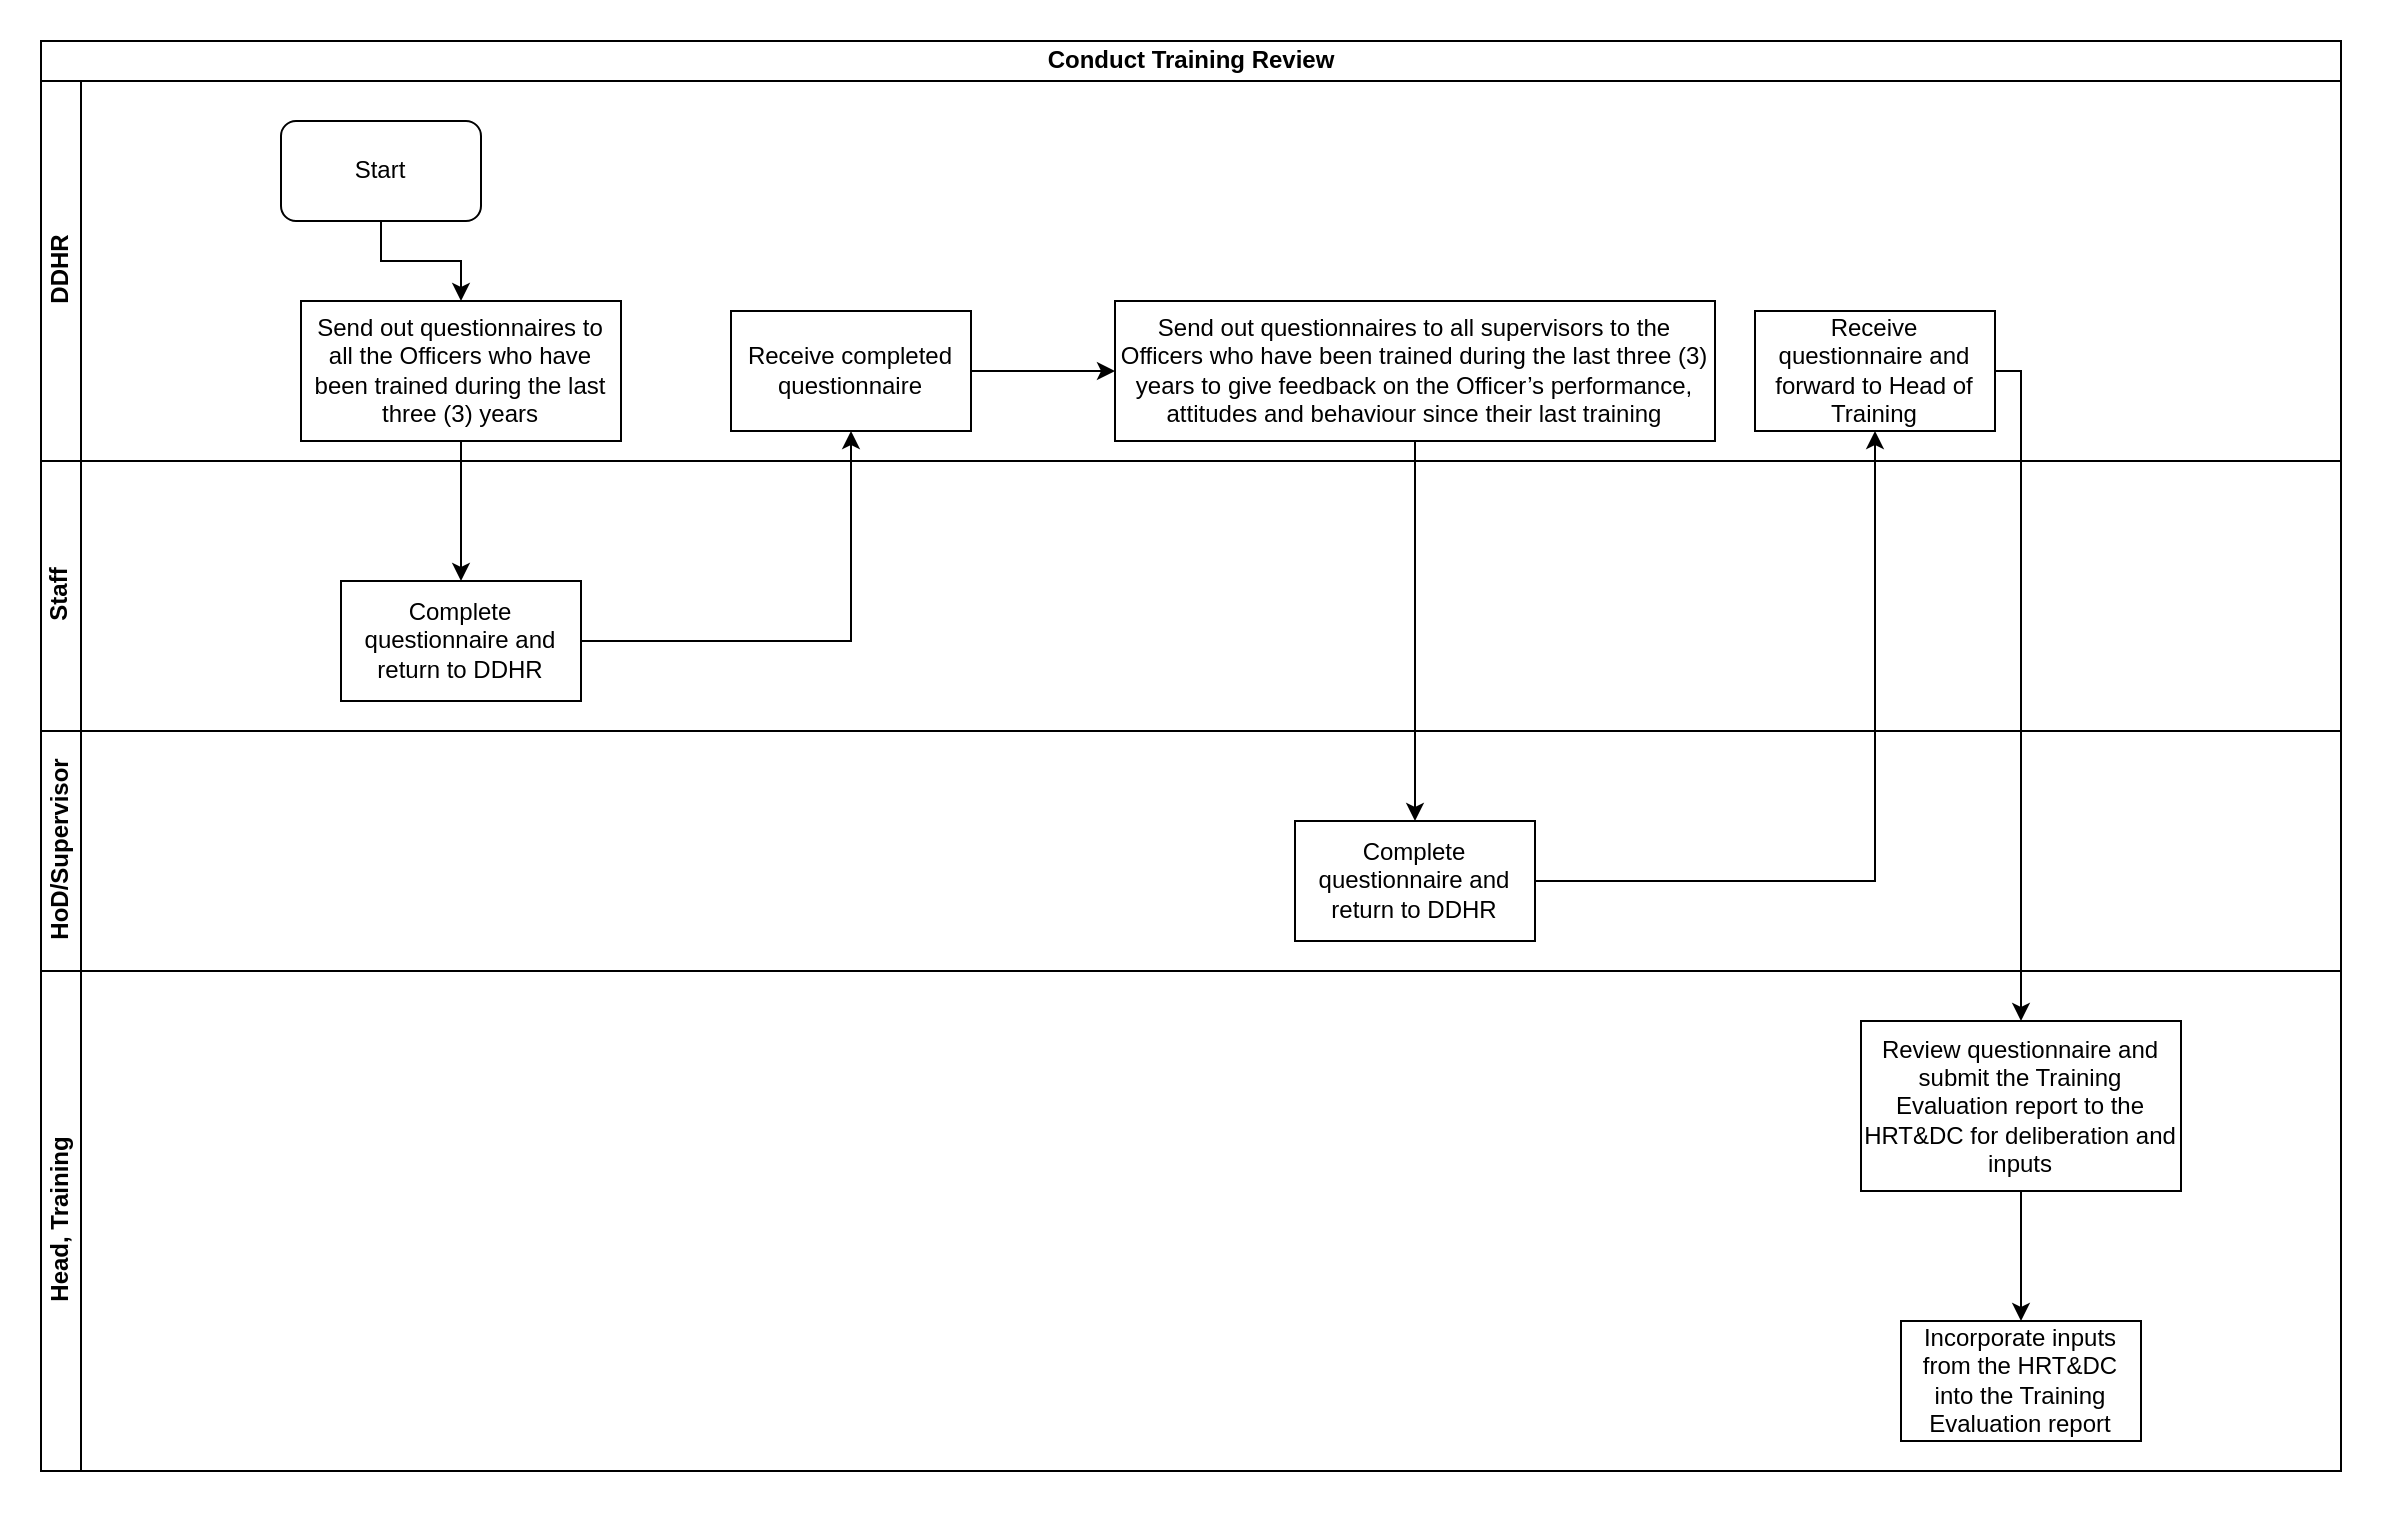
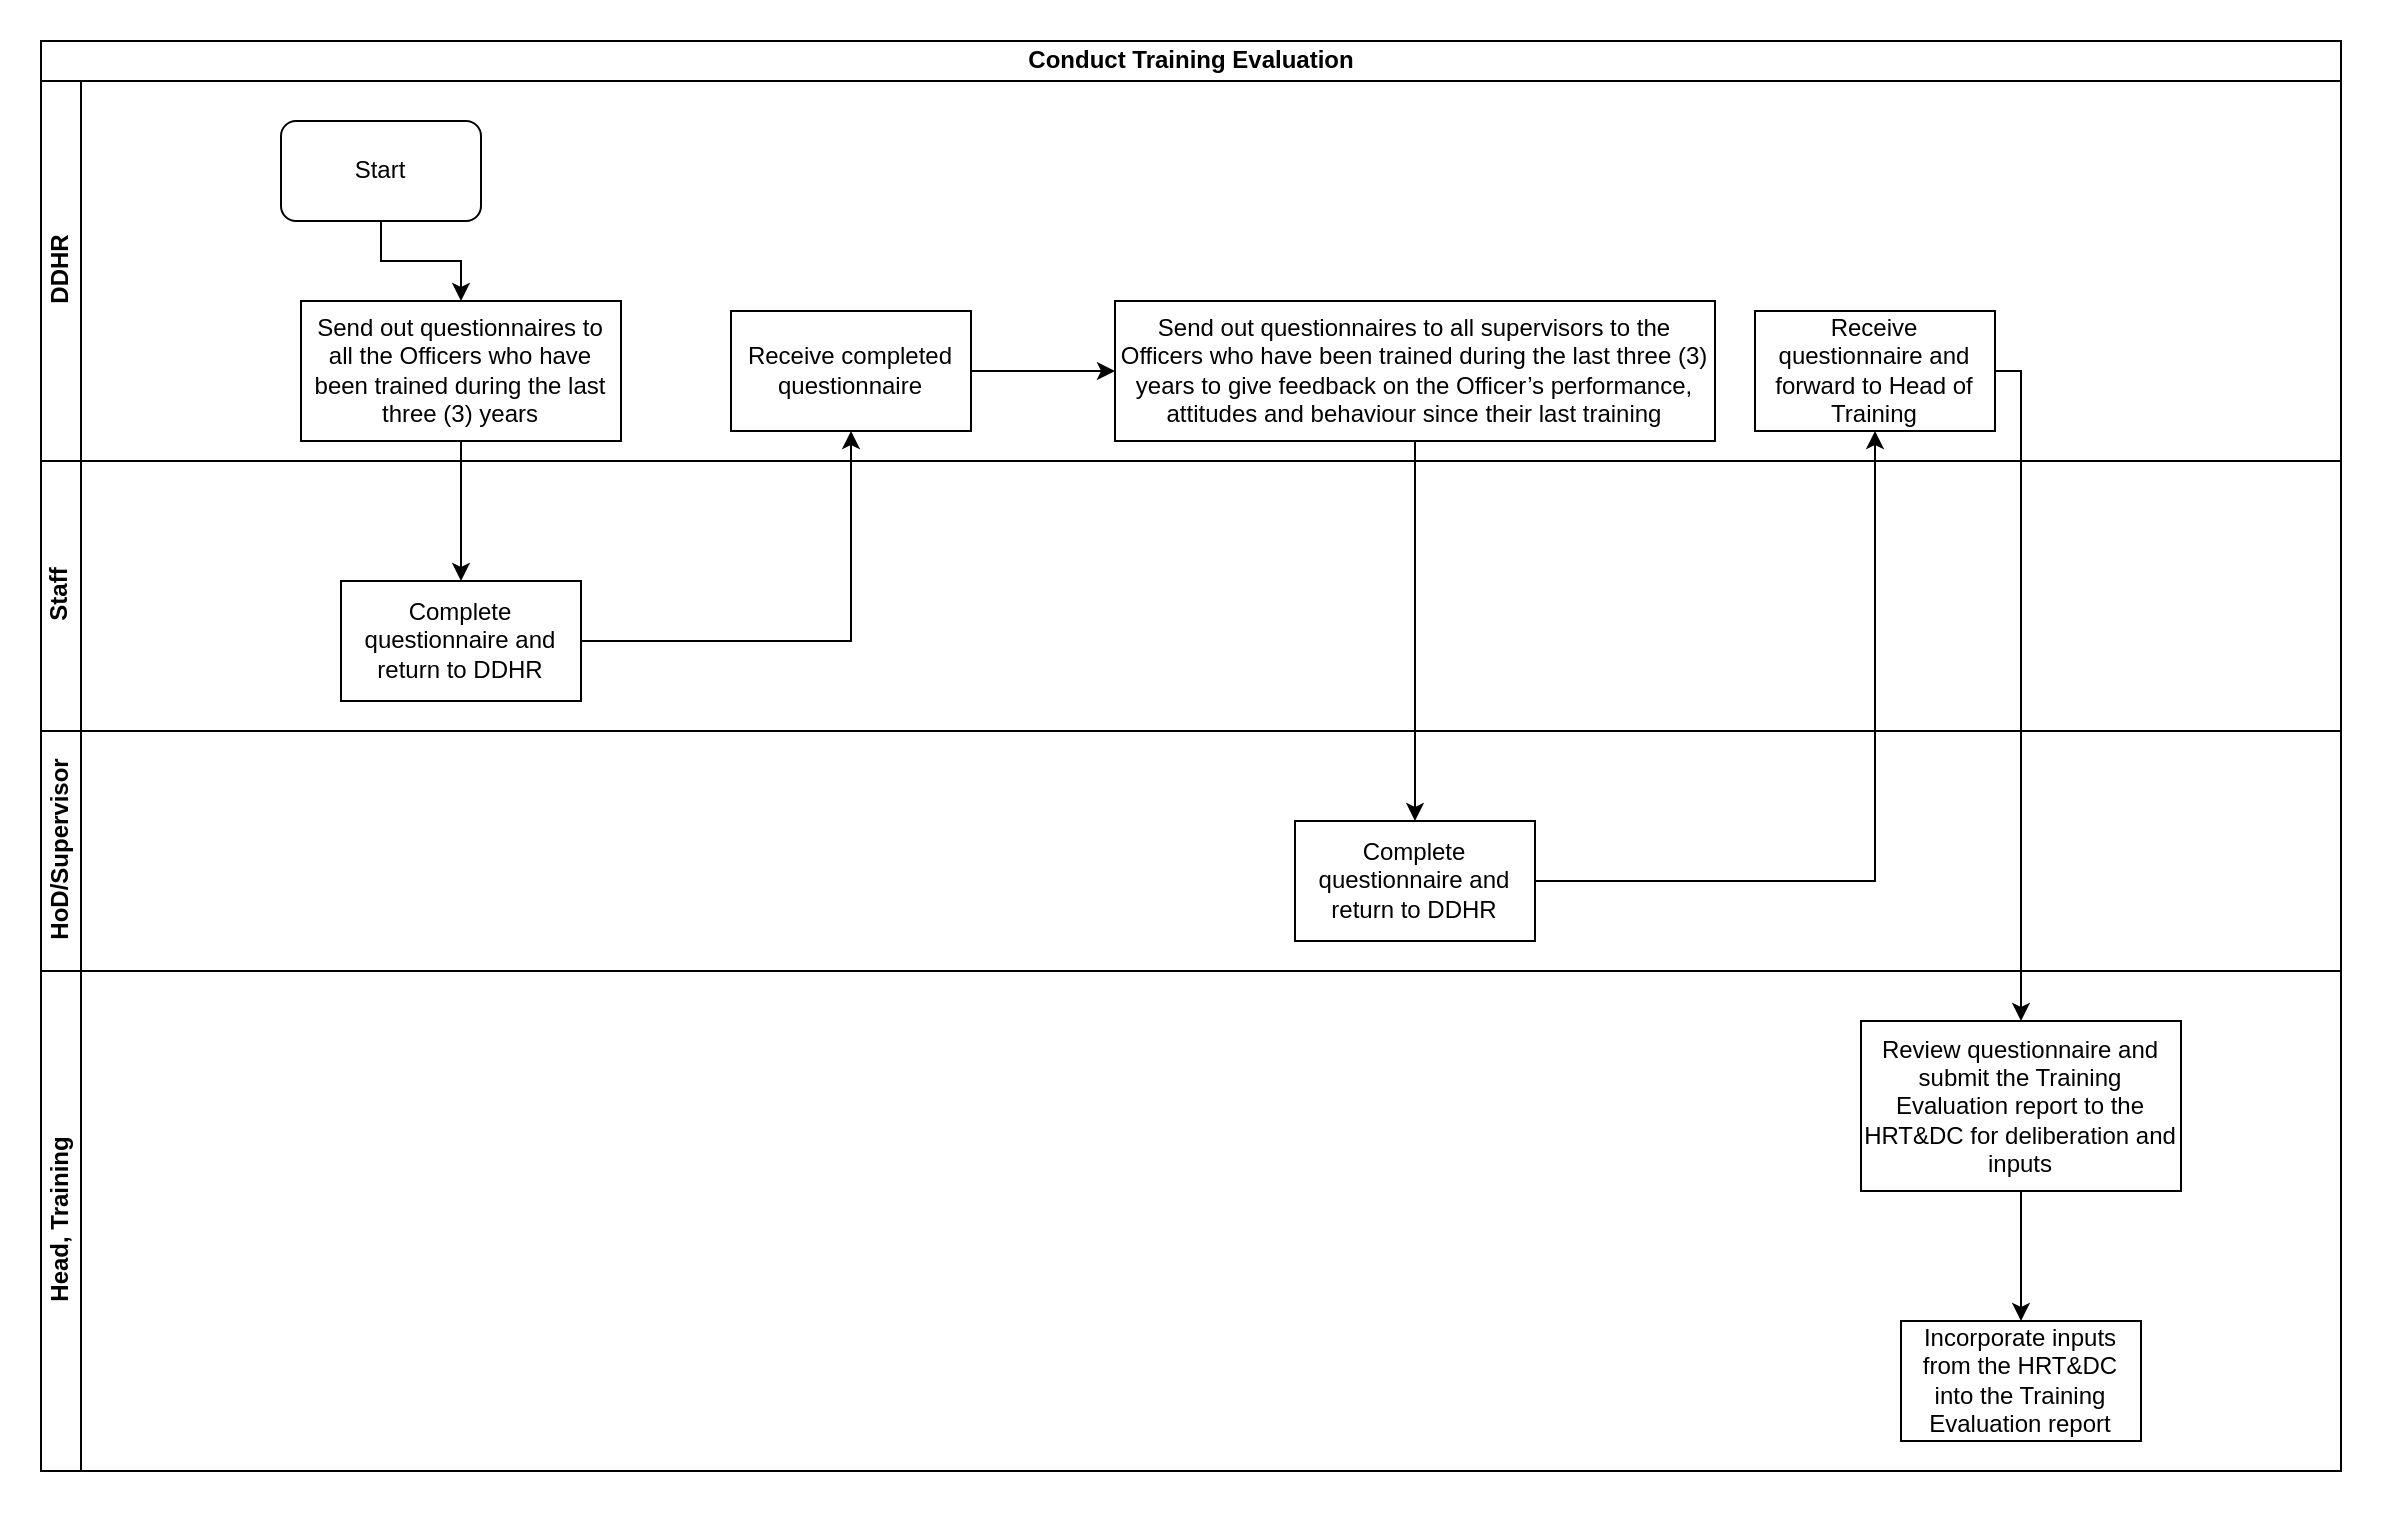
- <mxCell id="2" value="Conduct Training Review" style="swimlane;html=1;childLayout=stackLayout;resizeParent=1;resizeParentMax=0;horizontal=1;startSize=20;horizontalStack=0;" parent="1" vertex="1"><mxGeometry x="20" y="20" width="1150" height="715" as="geometry" /></mxCell>
+ <mxCell id="2" value="Conduct Training Evaluation" style="swimlane;html=1;childLayout=stackLayout;resizeParent=1;resizeParentMax=0;horizontal=1;startSize=20;horizontalStack=0;" parent="1" vertex="1"><mxGeometry x="20" y="20" width="1150" height="715" as="geometry" /></mxCell>
